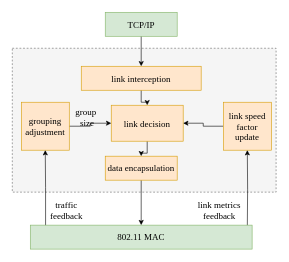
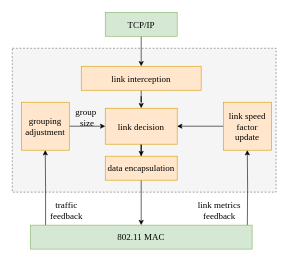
- <mxCell id="8" value="link decision" style="rounded=0;whiteSpace=wrap;html=1;fillColor=#ffe6cc;strokeColor=#d79b00;fontFamily=Times New Roman;fontSize=15;" vertex="1" parent="1"><mxGeometry x="185" y="175" width="120" height="60" as="geometry" /></mxCell>
+ <mxCell id="8" value="link decision" style="rounded=0;whiteSpace=wrap;html=1;fillColor=#ffe6cc;strokeColor=#d79b00;fontFamily=Times New Roman;fontSize=15;" vertex="1" parent="1"><mxGeometry x="175" y="180" width="120" height="60" as="geometry" /></mxCell>
